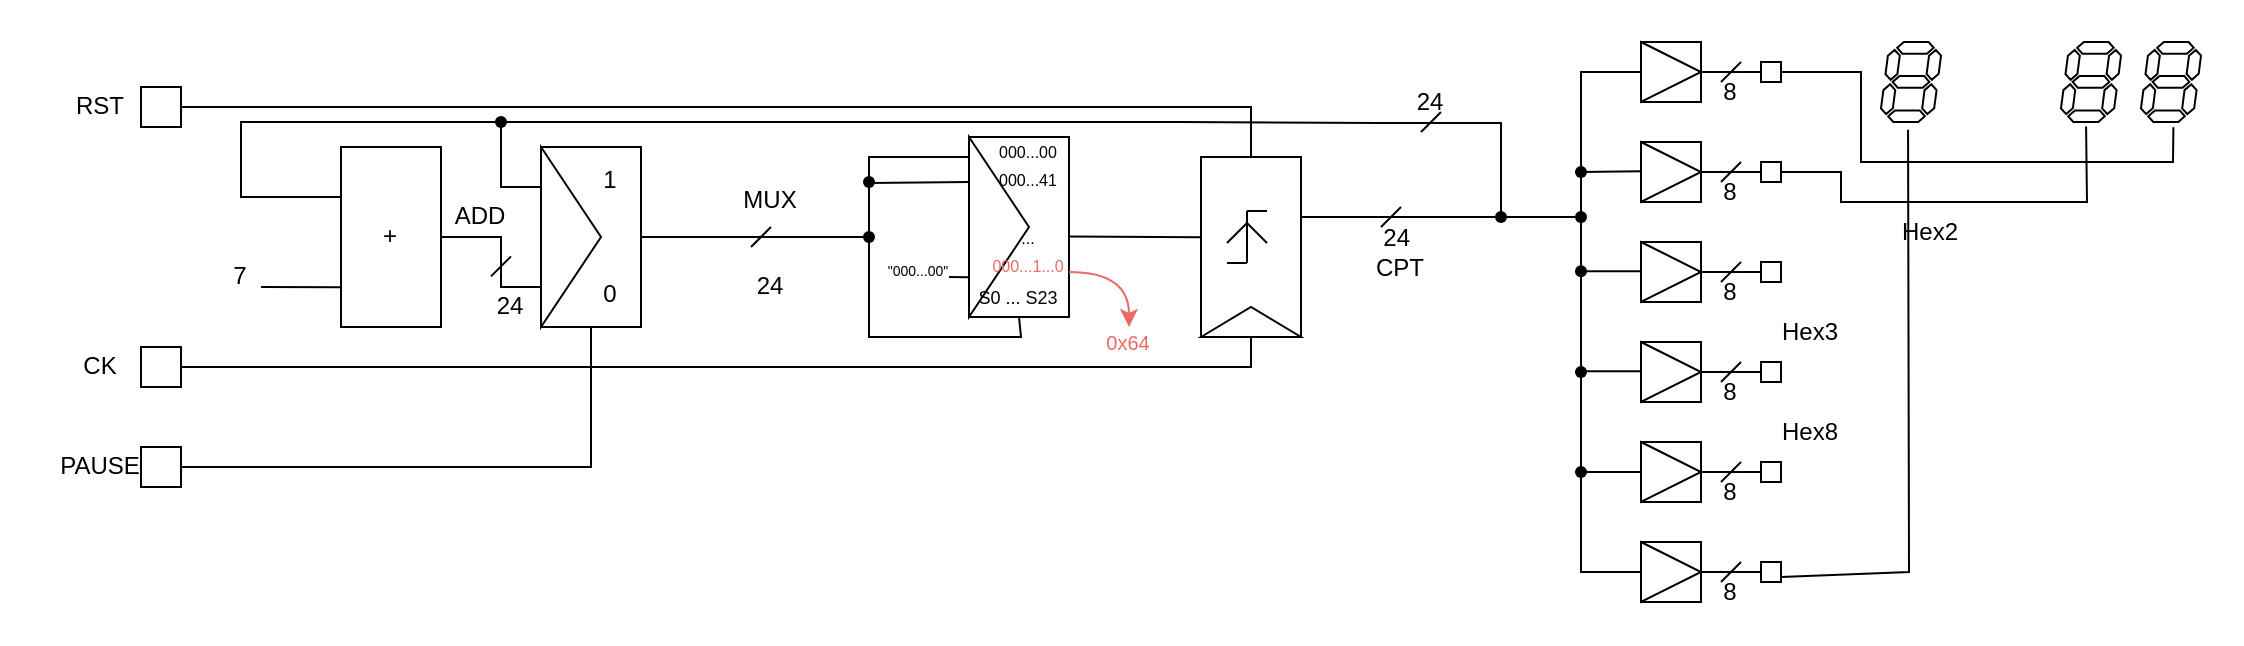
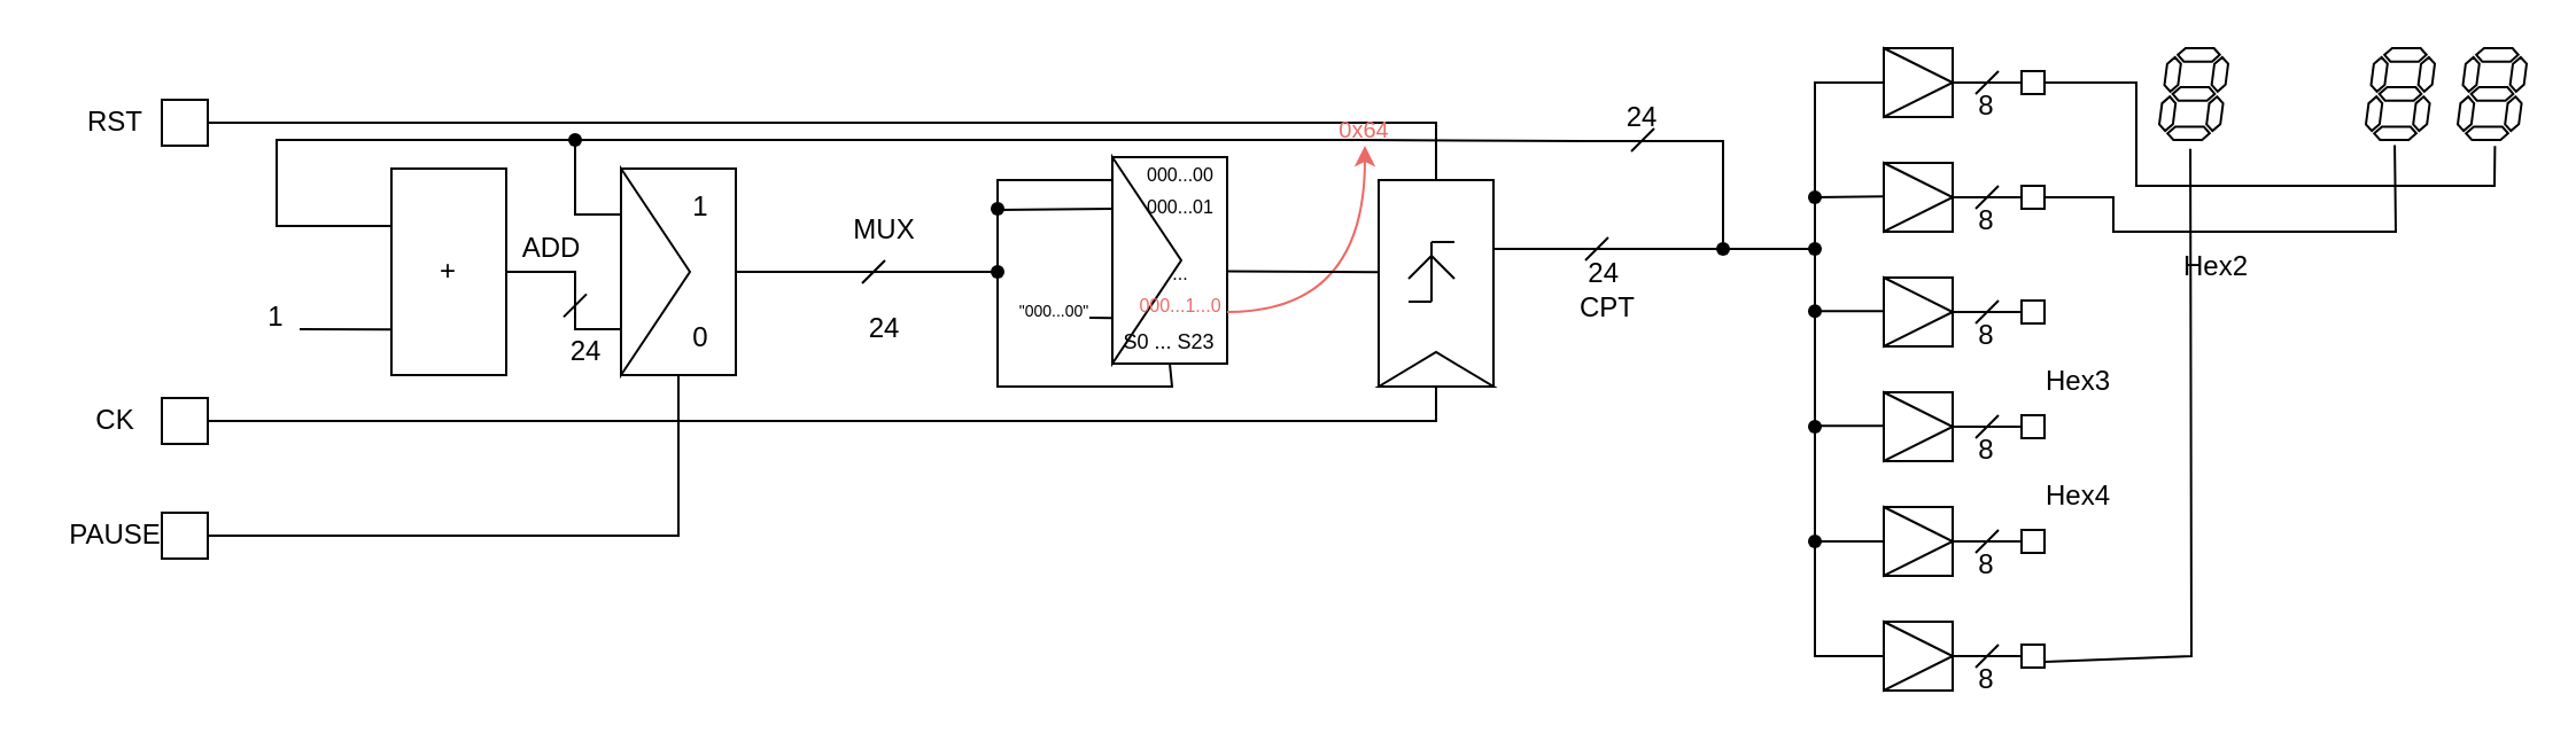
- <mxCell id="107" value="&lt;font style=&quot;font-size: 8px;&quot;&gt;000...00&lt;/font&gt;&lt;div&gt;&lt;font style=&quot;font-size: 8px;&quot;&gt;000...41&lt;/font&gt;&lt;/div&gt;&lt;div&gt;&lt;br&gt;&lt;/div&gt;&lt;div&gt;&lt;font style=&quot;font-size: 8px;&quot;&gt;...&lt;br&gt;&lt;font style=&quot;color: rgb(234, 107, 102);&quot;&gt;000...1...0&lt;/font&gt;&lt;/font&gt;&lt;/div&gt;" style="text;html=1;align=center;verticalAlign=middle;whiteSpace=wrap;rounded=0;" vertex="1" parent="103"><mxGeometry y="20" width="60" height="30" as="geometry" /></mxCell>
+ <mxCell id="107" value="&lt;font style=&quot;font-size: 8px;&quot;&gt;000...00&lt;/font&gt;&lt;div&gt;&lt;font style=&quot;font-size: 8px;&quot;&gt;000...01&lt;/font&gt;&lt;/div&gt;&lt;div&gt;&lt;br&gt;&lt;/div&gt;&lt;div&gt;&lt;font style=&quot;font-size: 8px;&quot;&gt;...&lt;br&gt;&lt;font style=&quot;color: rgb(234, 107, 102);&quot;&gt;000...1...0&lt;/font&gt;&lt;/font&gt;&lt;/div&gt;" style="text;html=1;align=center;verticalAlign=middle;whiteSpace=wrap;rounded=0;" vertex="1" parent="103"><mxGeometry y="20" width="60" height="30" as="geometry" /></mxCell>
- <mxCell id="16" value="7" style="text;html=1;align=center;verticalAlign=middle;whiteSpace=wrap;rounded=0;" vertex="1" parent="1"><mxGeometry x="110" y="123" width="20" height="30" as="geometry" /></mxCell>
+ <mxCell id="16" value="1" style="text;html=1;align=center;verticalAlign=middle;whiteSpace=wrap;rounded=0;" vertex="1" parent="1"><mxGeometry x="110" y="123" width="20" height="30" as="geometry" /></mxCell>
- <mxCell id="113" value="0x64" style="text;html=1;align=center;verticalAlign=middle;whiteSpace=wrap;rounded=0;fontColor=#EA6B66;fontSize=10;" vertex="1" parent="1"><mxGeometry x="554" y="163" width="20" height="15" as="geometry" /></mxCell>
+ <mxCell id="113" value="0x64" style="text;html=1;align=center;verticalAlign=middle;whiteSpace=wrap;rounded=0;fontColor=#EA6B66;fontSize=10;" vertex="1" parent="1"><mxGeometry x="584" y="48" width="20" height="15" as="geometry" /></mxCell>
- <mxCell id="79" value="Hex8" style="text;html=1;align=center;verticalAlign=middle;whiteSpace=wrap;rounded=0;" vertex="1" parent="1"><mxGeometry x="890" y="200.5" width="30" height="30" as="geometry" /></mxCell>
+ <mxCell id="79" value="Hex4" style="text;html=1;align=center;verticalAlign=middle;whiteSpace=wrap;rounded=0;" vertex="1" parent="1"><mxGeometry x="890" y="200.5" width="30" height="30" as="geometry" /></mxCell>
